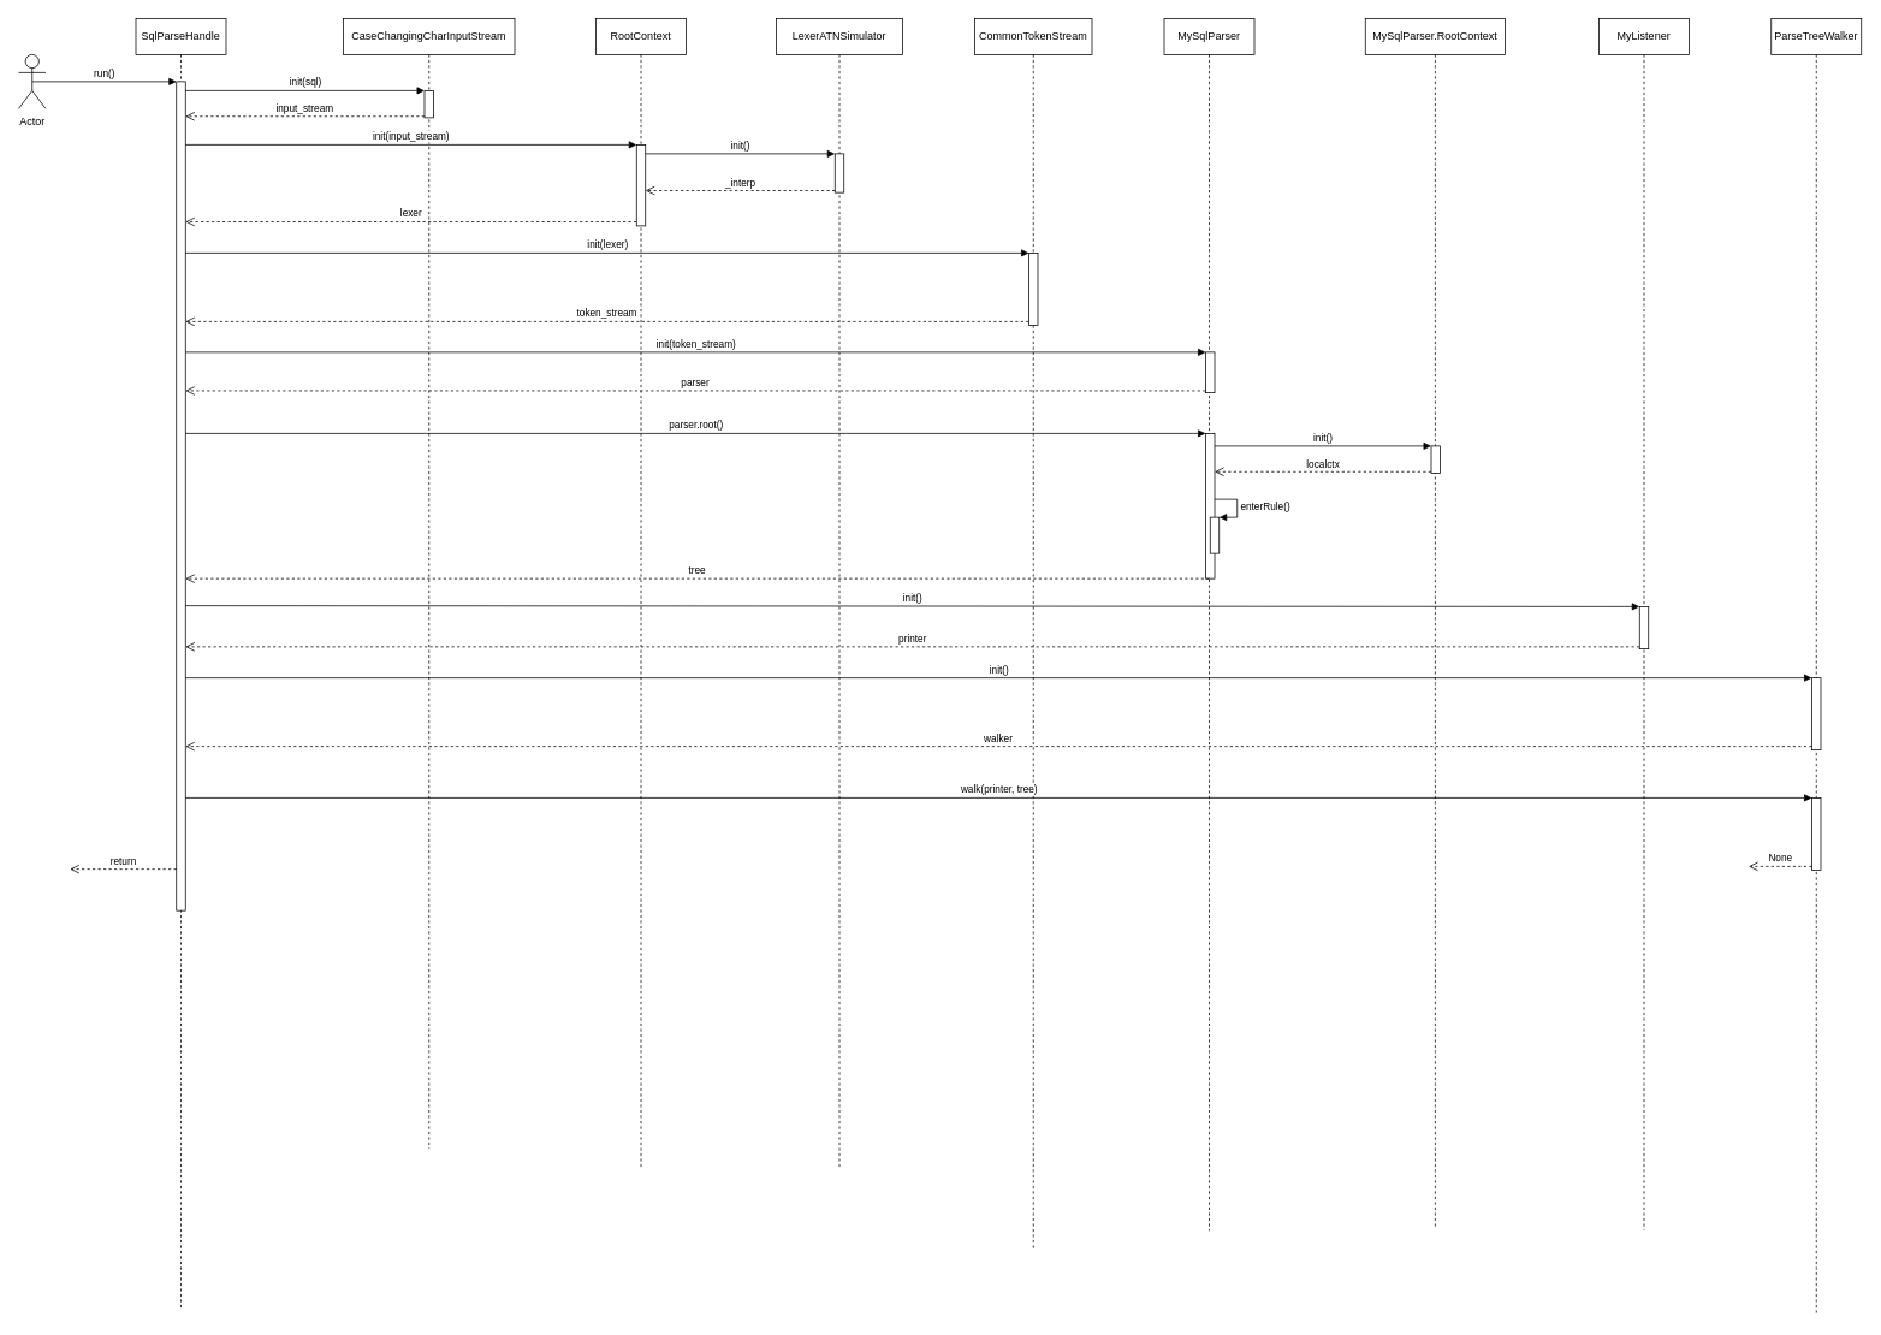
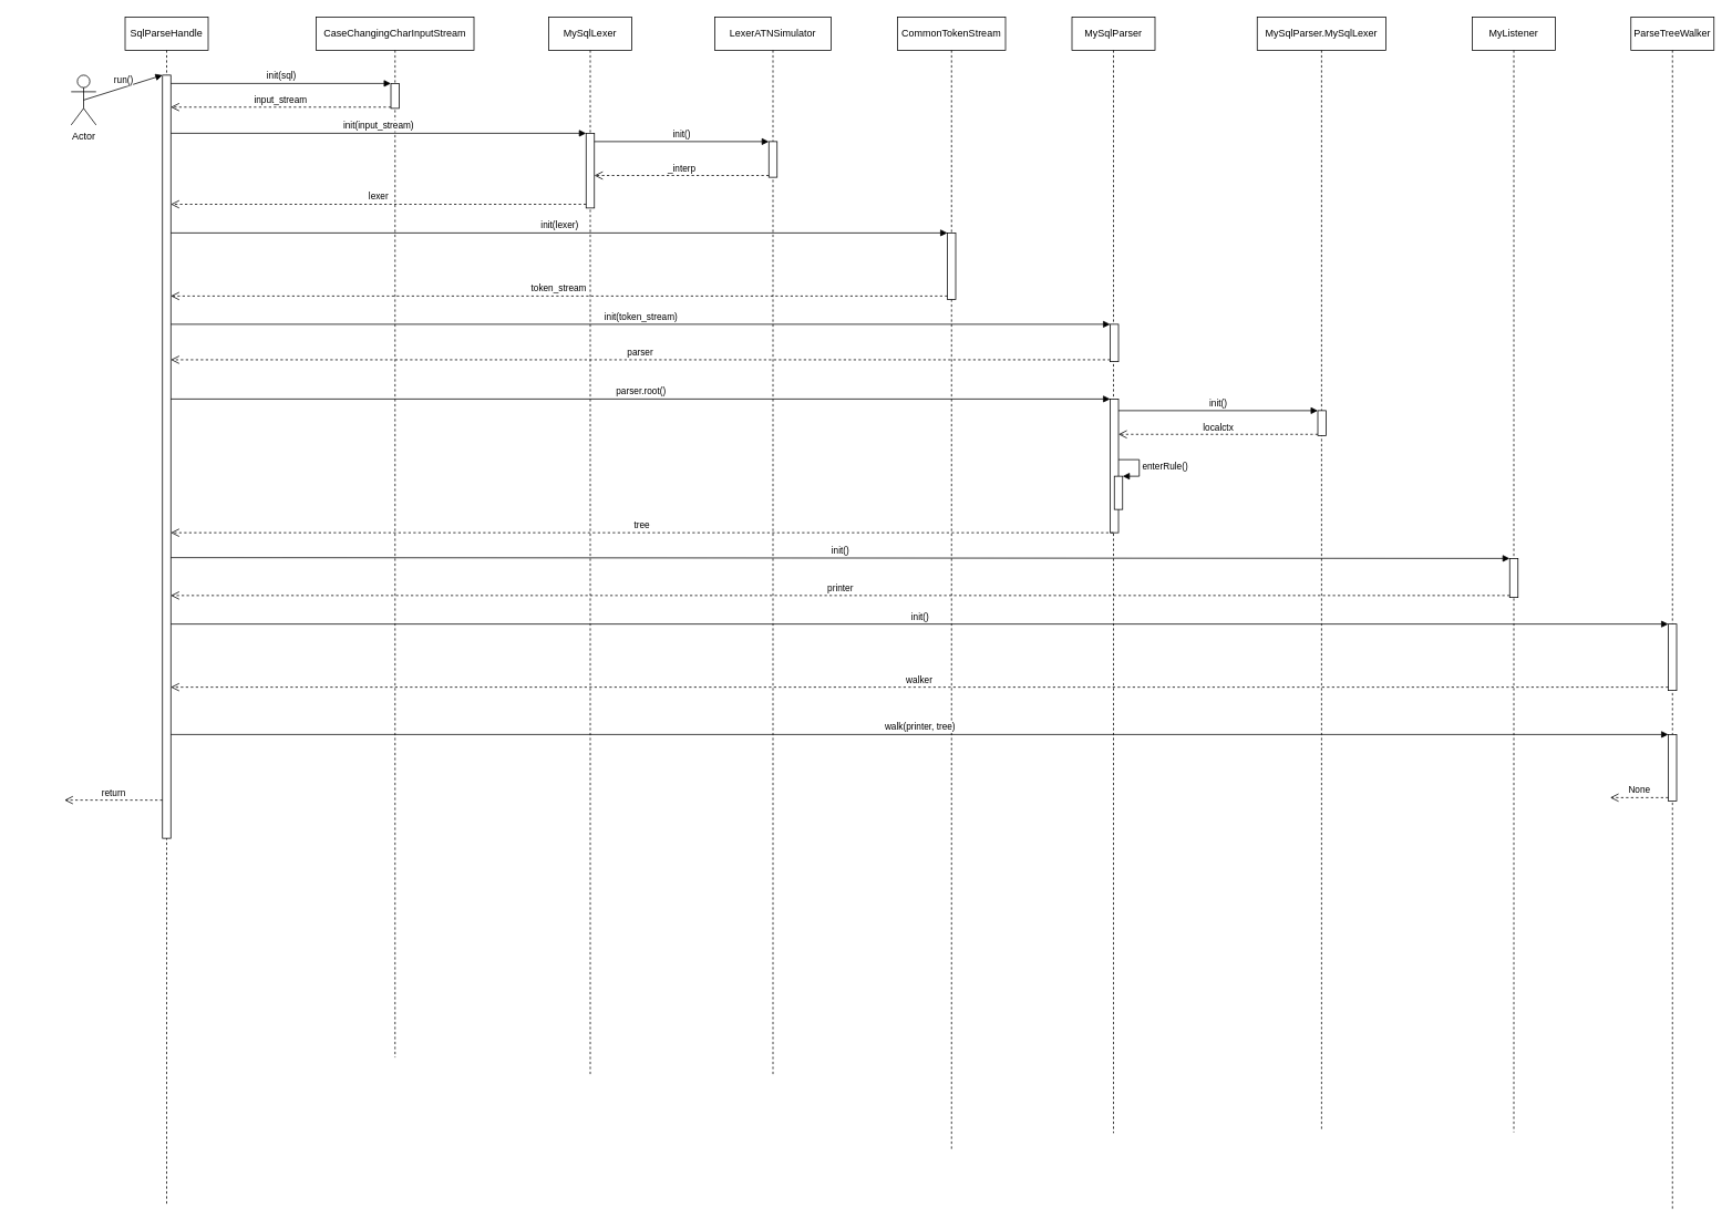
- <mxCell id="11" value="RootContext" style="shape=umlLifeline;perimeter=lifelinePerimeter;whiteSpace=wrap;html=1;container=1;collapsible=0;recursiveResize=0;outlineConnect=0;" parent="1" vertex="1"><mxGeometry x="660" y="20" width="100" height="1275" as="geometry" /></mxCell>
+ <mxCell id="11" value="MySqlLexer" style="shape=umlLifeline;perimeter=lifelinePerimeter;whiteSpace=wrap;html=1;container=1;collapsible=0;recursiveResize=0;outlineConnect=0;" parent="1" vertex="1"><mxGeometry x="660" y="20" width="100" height="1275" as="geometry" /></mxCell>
- <mxCell id="31" value="MySqlParser.RootContext" style="shape=umlLifeline;perimeter=lifelinePerimeter;whiteSpace=wrap;html=1;container=1;collapsible=0;recursiveResize=0;outlineConnect=0;" parent="1" vertex="1"><mxGeometry x="1513" y="20" width="155" height="1342" as="geometry" /></mxCell>
+ <mxCell id="31" value="MySqlParser.MySqlLexer" style="shape=umlLifeline;perimeter=lifelinePerimeter;whiteSpace=wrap;html=1;container=1;collapsible=0;recursiveResize=0;outlineConnect=0;" parent="1" vertex="1"><mxGeometry x="1513" y="20" width="155" height="1342" as="geometry" /></mxCell>
- <mxCell id="5" value="Actor" style="shape=umlActor;verticalLabelPosition=bottom;labelBackgroundColor=#ffffff;verticalAlign=top;html=1;" parent="1" vertex="1"><mxGeometry x="20" y="60" width="30" height="60" as="geometry" /></mxCell>
+ <mxCell id="5" value="Actor" style="shape=umlActor;verticalLabelPosition=bottom;labelBackgroundColor=#ffffff;verticalAlign=top;html=1;" parent="1" vertex="1"><mxGeometry x="85" y="90" width="30" height="60" as="geometry" /></mxCell>
